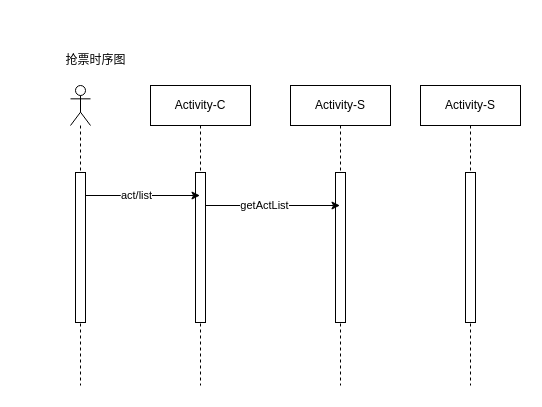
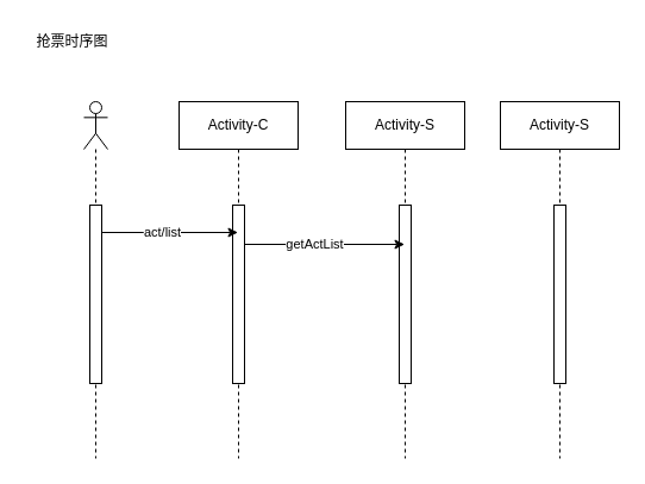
- <mxCell id="14" value="抢票时序图" style="text;html=1;align=center;verticalAlign=middle;resizable=0;points=[];autosize=1;strokeColor=none;fillColor=none;" vertex="1" parent="1"><mxGeometry x="55" y="45" width="80" height="30" as="geometry" /></mxCell>
+ <mxCell id="14" value="抢票时序图" style="text;html=1;align=center;verticalAlign=middle;resizable=0;points=[];autosize=1;strokeColor=none;fillColor=none;" vertex="1" parent="1"><mxGeometry x="20" y="20" width="80" height="30" as="geometry" /></mxCell>
